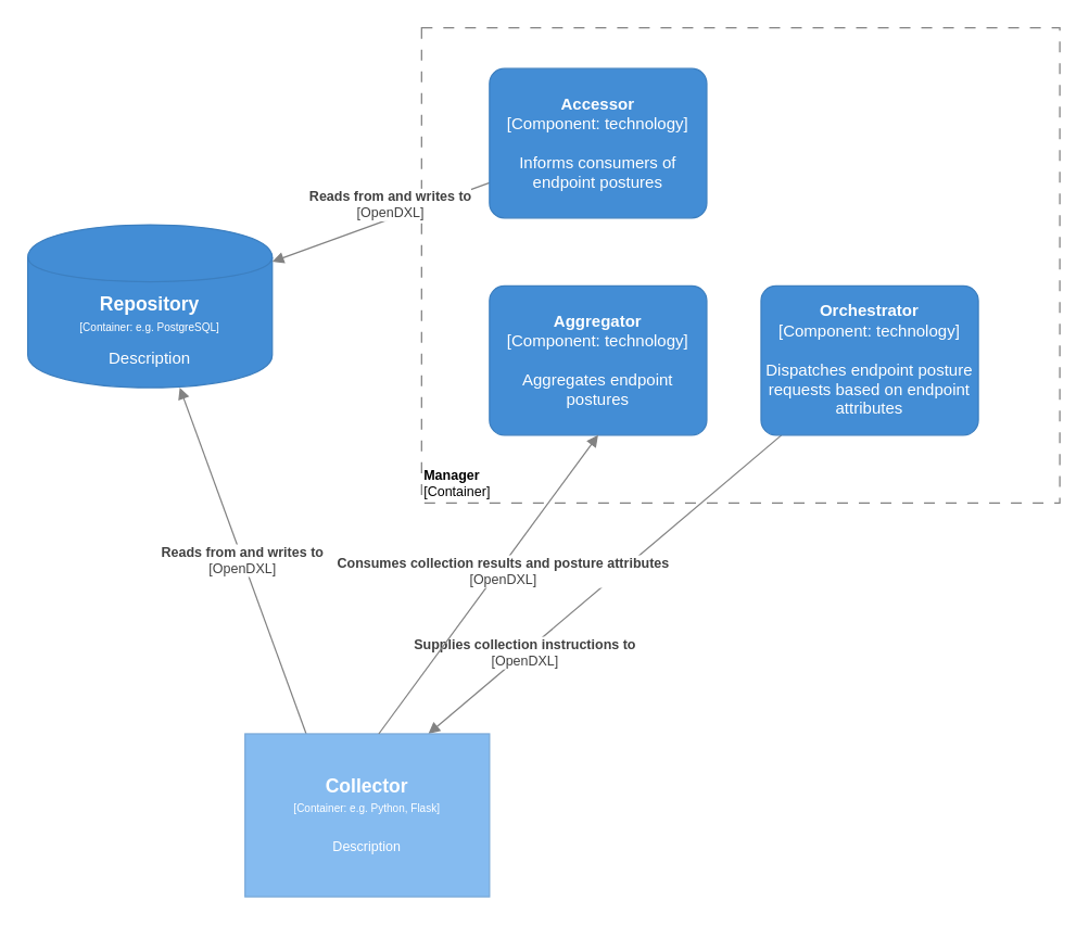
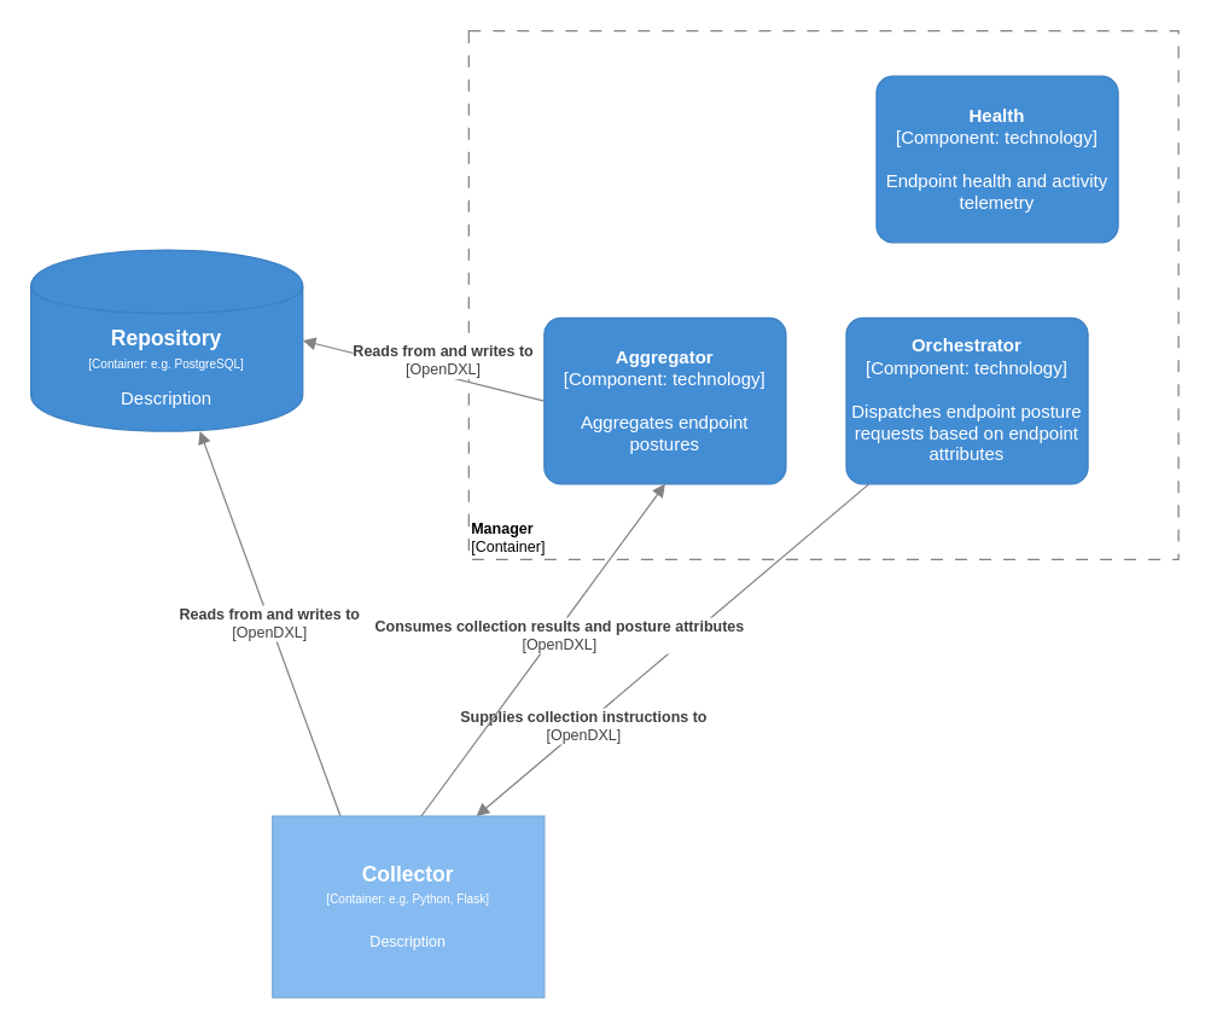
- <mxCell id="10" value="&lt;b&gt;Accessor&lt;/b&gt;&lt;div&gt;[Component: technology]&lt;/div&gt;&lt;br&gt;&lt;div&gt;Informs consumers of endpoint postures&lt;/div&gt;" style="rounded=1;whiteSpace=wrap;html=1;labelBackgroundColor=none;fillColor=#438DD5;fontColor=#ffffff;align=center;arcSize=10;strokeColor=#3C7FC0;metaEdit=1;metaData={&quot;c4Type&quot;:{&quot;editable&quot;:false}};points=[[0.25,0,0],[0.5,0,0],[0.75,0,0],[1,0.25,0],[1,0.5,0],[1,0.75,0],[0.75,1,0],[0.5,1,0],[0.25,1,0],[0,0.75,0],[0,0.5,0],[0,0.25,0]];" parent="1" vertex="1"><mxGeometry x="360" y="50" width="160" height="110.0" as="geometry" /></mxCell>
+ <mxCell id="8" value="&lt;b&gt;Health&lt;/b&gt;&lt;div&gt;[Component: technology]&lt;/div&gt;&lt;br&gt;&lt;div&gt;Endpoint health and activity telemetry&lt;/div&gt;" style="rounded=1;whiteSpace=wrap;html=1;labelBackgroundColor=none;fillColor=#438DD5;fontColor=#ffffff;align=center;arcSize=10;strokeColor=#3C7FC0;metaEdit=1;metaData={&quot;c4Type&quot;:{&quot;editable&quot;:false}};points=[[0.25,0,0],[0.5,0,0],[0.75,0,0],[1,0.25,0],[1,0.5,0],[1,0.75,0],[0.75,1,0],[0.5,1,0],[0.25,1,0],[0,0.75,0],[0,0.5,0],[0,0.25,0]];" parent="1" vertex="1"><mxGeometry x="580" y="50" width="160" height="110.0" as="geometry" /></mxCell>
- <mxCell id="4" value="&lt;span style=&quot;font-size: 10px&quot;&gt;&lt;b&gt;Reads from and writes to&lt;/b&gt;&lt;br&gt;[OpenDXL]&lt;br&gt;&lt;/span&gt;" style="endArrow=block;html=1;fontSize=10;fontColor=#404040;strokeWidth=1;endFill=1;strokeColor=#828282;elbow=vertical;" parent="1" source="10" target="3" edge="1"><mxGeometry x="-0.125" y="-10" width="50" height="50" relative="1" as="geometry"><mxPoint x="490" y="260" as="sourcePoint" /><mxPoint x="550" y="270" as="targetPoint" /><mxPoint as="offset" /></mxGeometry></mxCell>
+ <mxCell id="13" value="&lt;span style=&quot;font-size: 10px&quot;&gt;&lt;b&gt;Reads from and writes to&lt;/b&gt;&lt;br&gt;[OpenDXL]&lt;br&gt;&lt;/span&gt;" style="endArrow=block;html=1;fontSize=10;fontColor=#404040;strokeWidth=1;endFill=1;strokeColor=#828282;elbow=vertical;exitX=0;exitY=0.5;exitDx=0;exitDy=0;exitPerimeter=0;entryX=1;entryY=0.5;entryDx=0;entryDy=0;" parent="1" source="11" target="3" edge="1"><mxGeometry x="-0.125" y="-10" width="50" height="50" relative="1" as="geometry"><mxPoint x="380" y="160.758" as="sourcePoint" /><mxPoint x="220" y="192.273" as="targetPoint" /><mxPoint as="offset" /></mxGeometry></mxCell>
